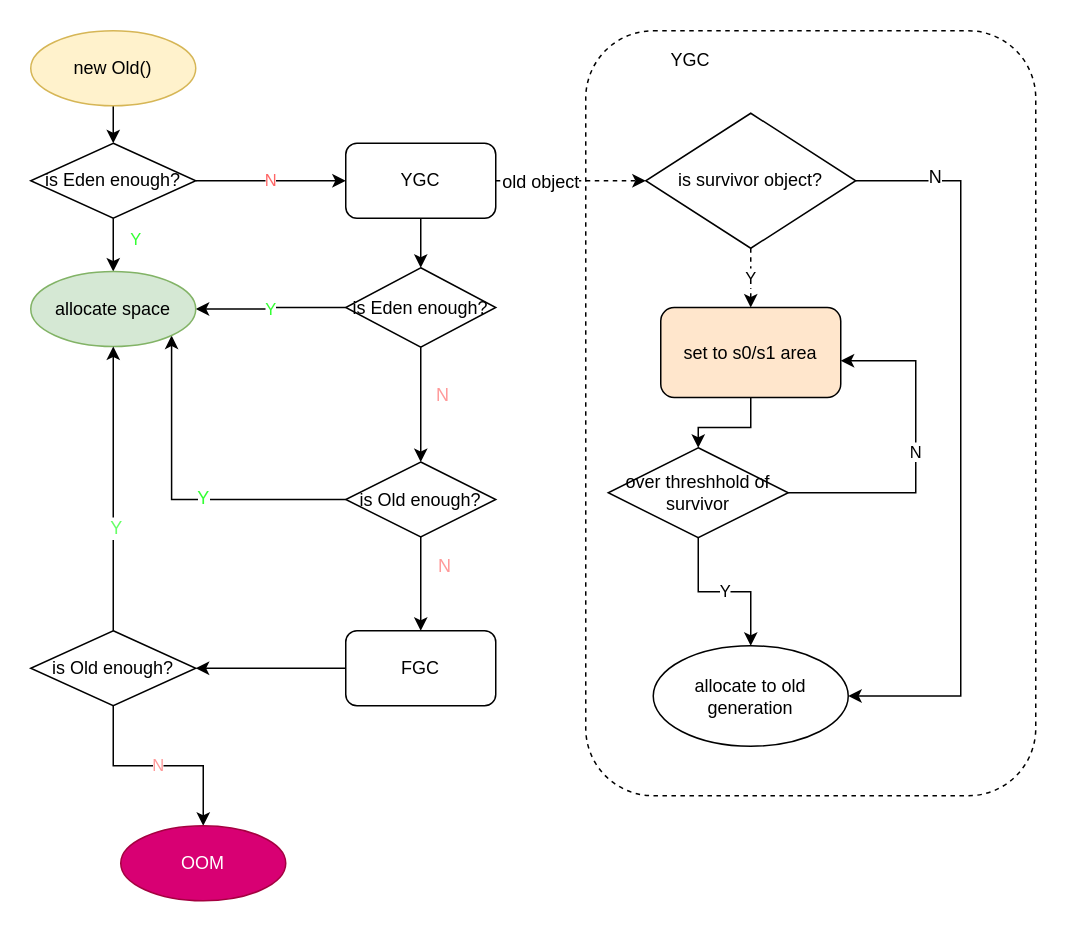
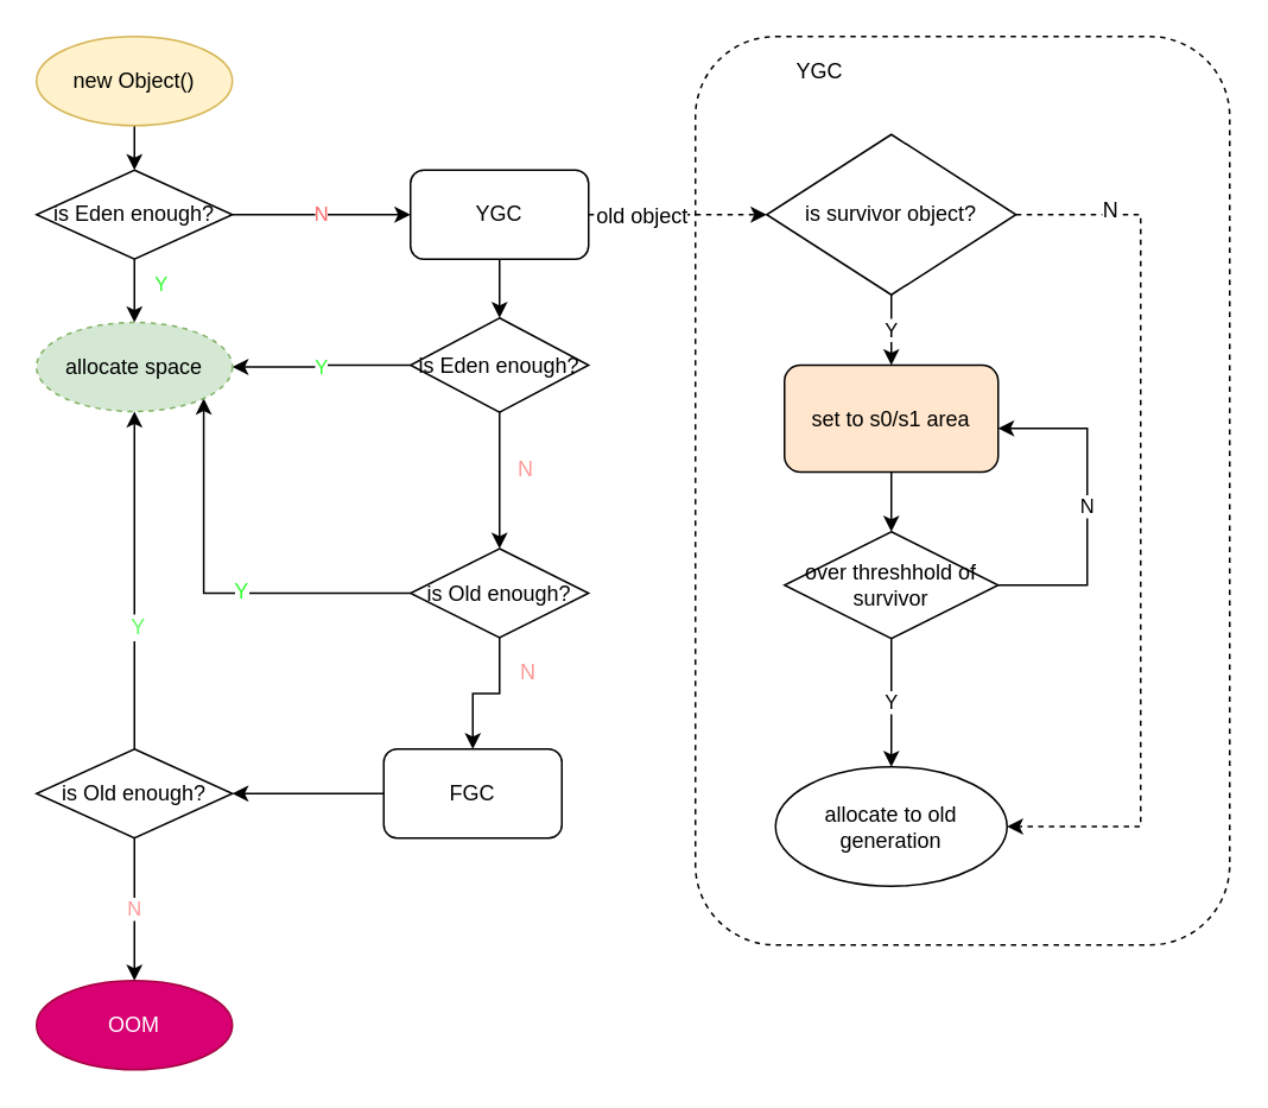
- <mxCell id="4" value="new Old()" style="ellipse;whiteSpace=wrap;html=1;fontFamily=Helvetica;fontSize=12;align=center;strokeColor=#d6b656;fillColor=#fff2cc;" vertex="1" parent="1"><mxGeometry x="20" y="20" width="110" height="50" as="geometry" /></mxCell>
+ <mxCell id="4" value="new Object()" style="ellipse;whiteSpace=wrap;html=1;fontFamily=Helvetica;fontSize=12;align=center;strokeColor=#d6b656;fillColor=#fff2cc;" vertex="1" parent="1"><mxGeometry x="20" y="20" width="110" height="50" as="geometry" /></mxCell>
- <mxCell id="34" value="Y" style="endArrow=classic;html=1;fontColor=#000000;exitX=0.5;exitY=1;exitDx=0;exitDy=0;dashed=1;" edge="1" parent="1" source="31" target="36"><mxGeometry width="50" height="50" relative="1" as="geometry"><mxPoint x="490" y="250" as="sourcePoint" /><mxPoint x="540" y="200" as="targetPoint" /></mxGeometry></mxCell>
+ <mxCell id="34" value="Y" style="endArrow=classic;html=1;fontColor=#000000;exitX=0.5;exitY=1;exitDx=0;exitDy=0;" edge="1" parent="1" source="31" target="36"><mxGeometry width="50" height="50" relative="1" as="geometry"><mxPoint x="490" y="250" as="sourcePoint" /><mxPoint x="540" y="200" as="targetPoint" /></mxGeometry></mxCell>
- <mxCell id="19" value="allocate space" style="ellipse;whiteSpace=wrap;html=1;fontFamily=Helvetica;fontSize=12;fontColor=#000000;align=center;strokeColor=#82b366;fillColor=#d5e8d4;" vertex="1" parent="1"><mxGeometry x="20" y="180.5" width="110" height="50" as="geometry" /></mxCell>
+ <mxCell id="19" value="allocate space" style="ellipse;whiteSpace=wrap;html=1;fontFamily=Helvetica;fontSize=12;fontColor=#000000;align=center;strokeColor=#82b366;fillColor=#d5e8d4;dashed=1;" vertex="1" parent="1"><mxGeometry x="20" y="180.5" width="110" height="50" as="geometry" /></mxCell>
- <mxCell id="29" style="edgeStyle=orthogonalEdgeStyle;rounded=0;orthogonalLoop=1;jettySize=auto;html=1;entryX=1;entryY=0.5;entryDx=0;entryDy=0;fontColor=#000000;" edge="1" parent="1" source="31" target="33"><mxGeometry relative="1" as="geometry"><Array as="points"><mxPoint x="640" y="120" /><mxPoint x="640" y="464" /></Array></mxGeometry></mxCell>
+ <mxCell id="29" style="edgeStyle=orthogonalEdgeStyle;rounded=0;orthogonalLoop=1;jettySize=auto;html=1;entryX=1;entryY=0.5;entryDx=0;entryDy=0;fontColor=#000000;dashed=1;" edge="1" parent="1" source="31" target="33"><mxGeometry relative="1" as="geometry"><Array as="points"><mxPoint x="640" y="120" /><mxPoint x="640" y="464" /></Array></mxGeometry></mxCell>
- <mxCell id="39" value="over threshhold of survivor" style="rhombus;whiteSpace=wrap;html=1;fontFamily=Helvetica;fontSize=12;fontColor=#000000;align=center;strokeColor=#000000;fillColor=#ffffff;" vertex="1" parent="1"><mxGeometry x="405" y="298" width="120" height="60" as="geometry" /></mxCell>
+ <mxCell id="39" value="over threshhold of survivor" style="rhombus;whiteSpace=wrap;html=1;fontFamily=Helvetica;fontSize=12;fontColor=#000000;align=center;strokeColor=#000000;fillColor=#ffffff;" vertex="1" parent="1"><mxGeometry x="440" y="298" width="120" height="60" as="geometry" /></mxCell>
- <mxCell id="18" value="FGC" style="rounded=1;whiteSpace=wrap;html=1;" vertex="1" parent="1"><mxGeometry x="230" y="420" width="100" height="50" as="geometry" /></mxCell>
+ <mxCell id="18" value="FGC" style="rounded=1;whiteSpace=wrap;html=1;" vertex="1" parent="1"><mxGeometry x="215" y="420" width="100" height="50" as="geometry" /></mxCell>
- <mxCell id="24" value="OOM" style="ellipse;whiteSpace=wrap;html=1;fontFamily=Helvetica;fontSize=12;fontColor=#ffffff;align=center;strokeColor=#A50040;fillColor=#d80073;" vertex="1" parent="1"><mxGeometry x="80" y="550" width="110" height="50" as="geometry" /></mxCell>
+ <mxCell id="24" value="OOM" style="ellipse;whiteSpace=wrap;html=1;fontFamily=Helvetica;fontSize=12;fontColor=#ffffff;align=center;strokeColor=#A50040;fillColor=#d80073;" vertex="1" parent="1"><mxGeometry x="20" y="550" width="110" height="50" as="geometry" /></mxCell>
